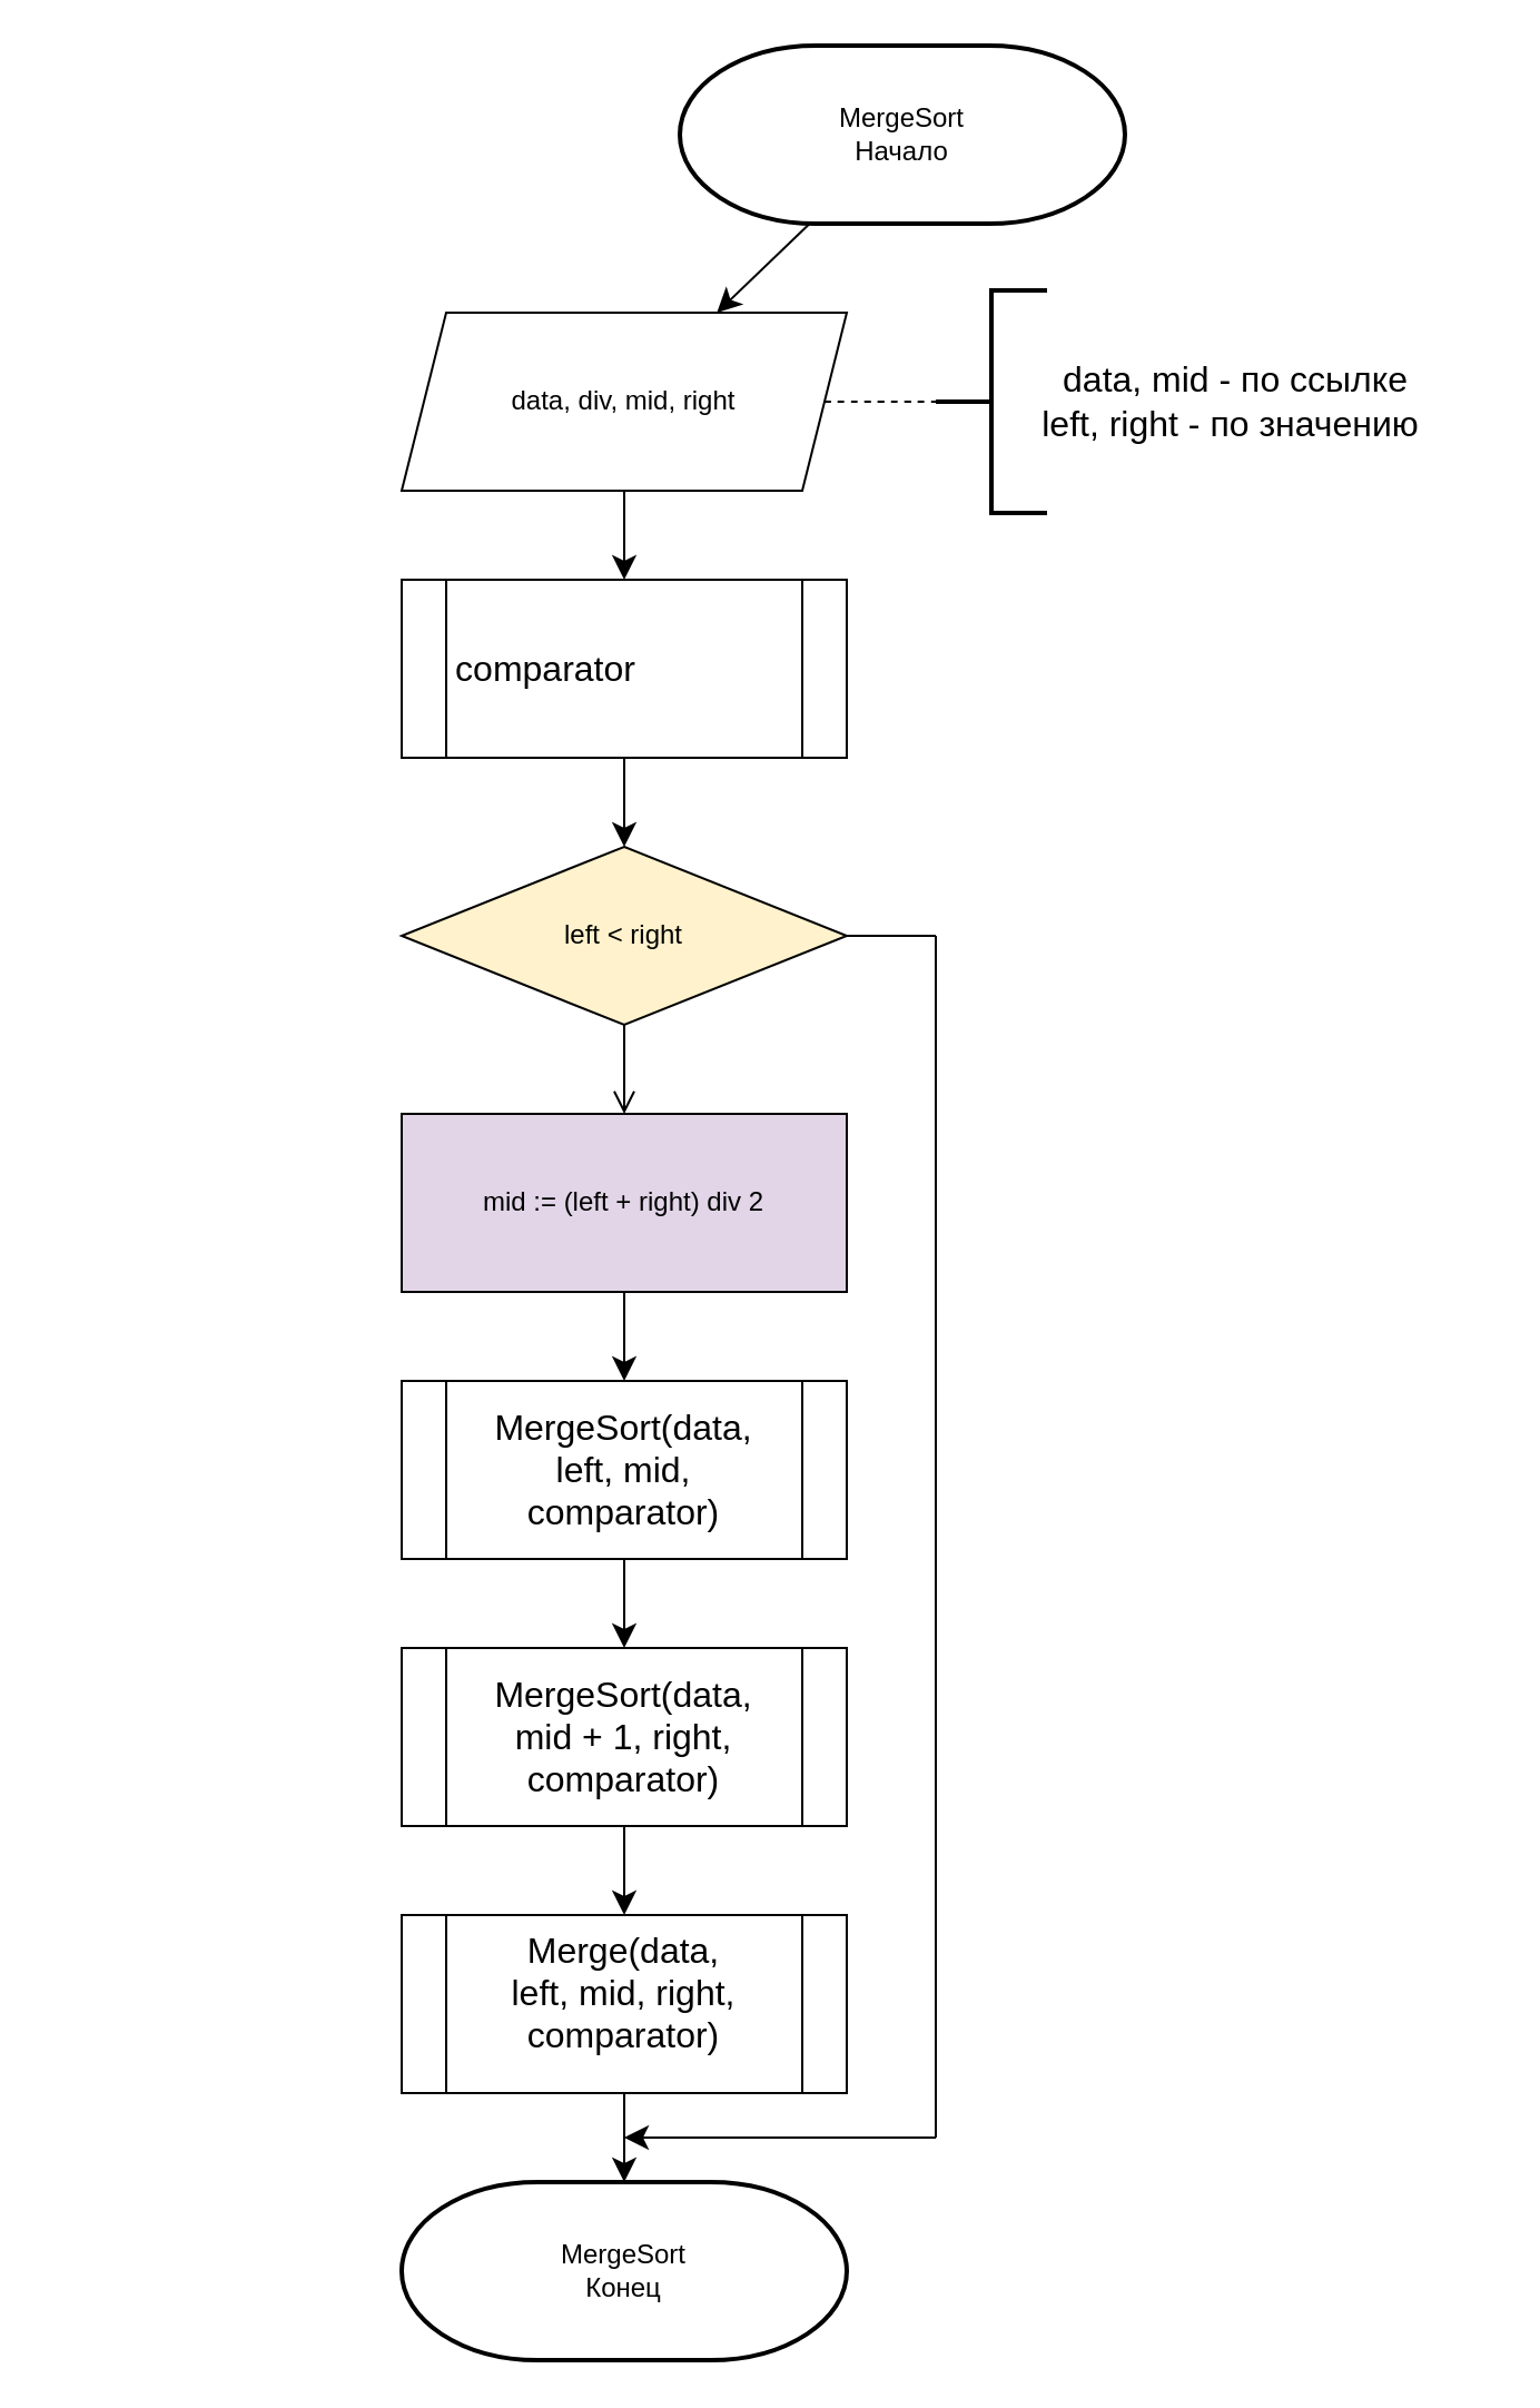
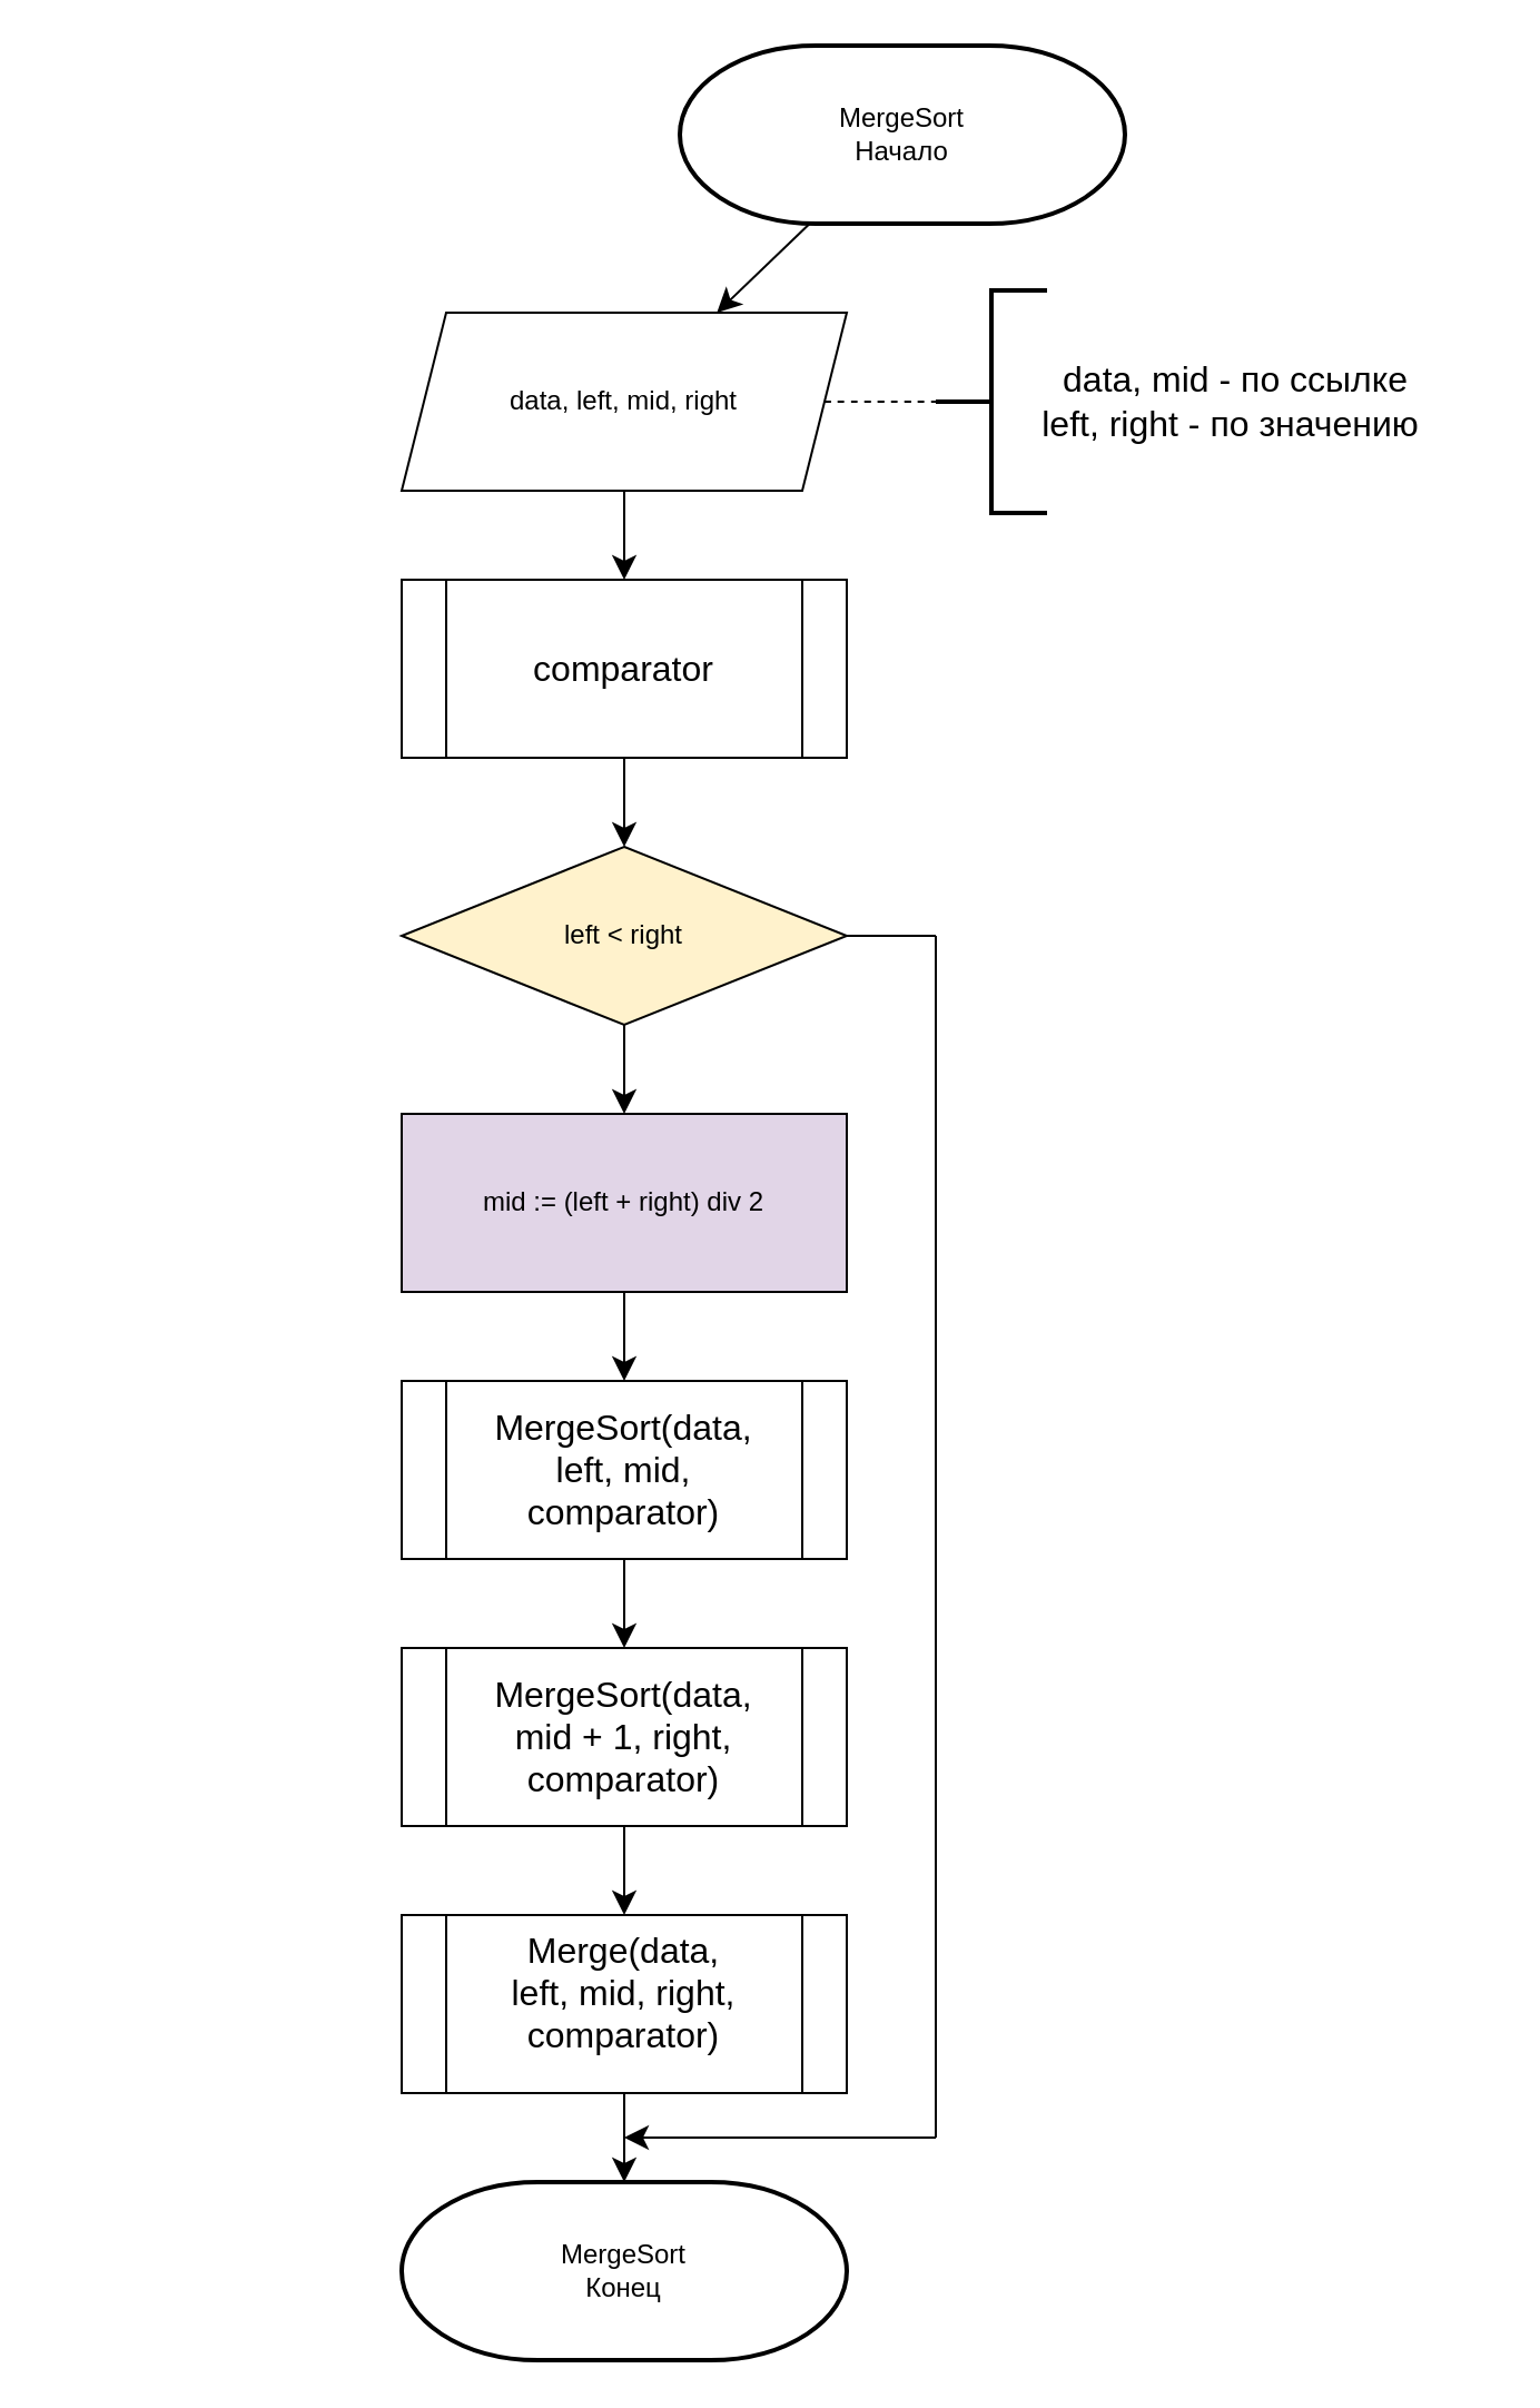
- <mxCell id="5" value="data, div, mid, right" style="shape=parallelogram;perimeter=parallelogramPerimeter;whiteSpace=wrap;html=1;fixedSize=1;" vertex="1" parent="1"><mxGeometry x="180" y="140" width="200" height="80" as="geometry" /></mxCell>
+ <mxCell id="5" value="data, left, mid, right" style="shape=parallelogram;perimeter=parallelogramPerimeter;whiteSpace=wrap;html=1;fixedSize=1;" vertex="1" parent="1"><mxGeometry x="180" y="140" width="200" height="80" as="geometry" /></mxCell>
- <mxCell id="8" value="comparator" style="text;html=1;align=center;verticalAlign=middle;whiteSpace=wrap;rounded=0;fontSize=16;" vertex="1" parent="1"><mxGeometry x="215" y="285" width="60" height="30" as="geometry" /></mxCell>
+ <mxCell id="8" value="comparator" style="text;html=1;align=center;verticalAlign=middle;whiteSpace=wrap;rounded=0;fontSize=16;" vertex="1" parent="1"><mxGeometry x="250" y="285" width="60" height="30" as="geometry" /></mxCell>
- <mxCell id="12" value="" style="edgeStyle=none;curved=1;rounded=0;orthogonalLoop=1;jettySize=auto;html=1;fontSize=12;startSize=8;endSize=8;endArrow=open;" edge="1" parent="1" source="13" target="15"><mxGeometry relative="1" as="geometry" /></mxCell>
+ <mxCell id="12" value="" style="edgeStyle=none;curved=1;rounded=0;orthogonalLoop=1;jettySize=auto;html=1;fontSize=12;startSize=8;endSize=8;" edge="1" parent="1" source="13" target="15"><mxGeometry relative="1" as="geometry" /></mxCell>
